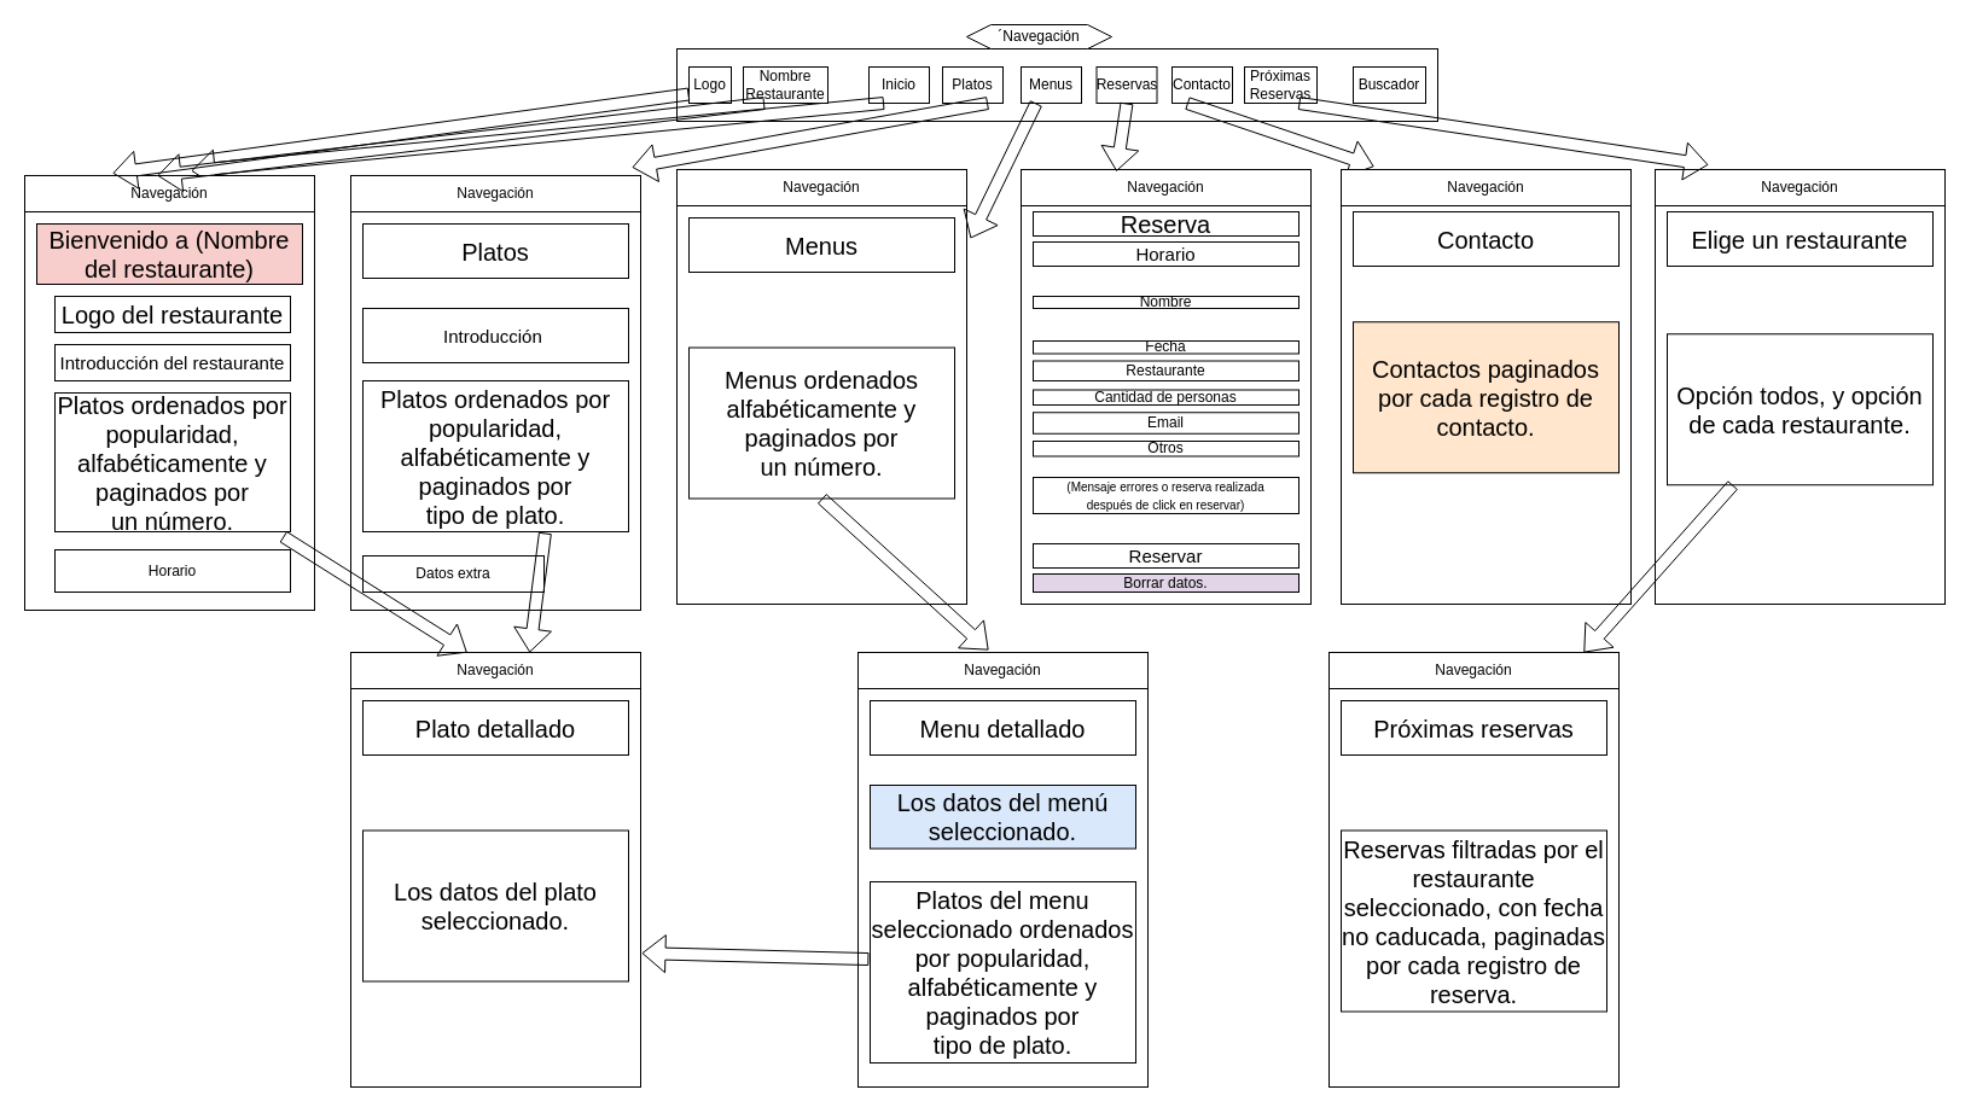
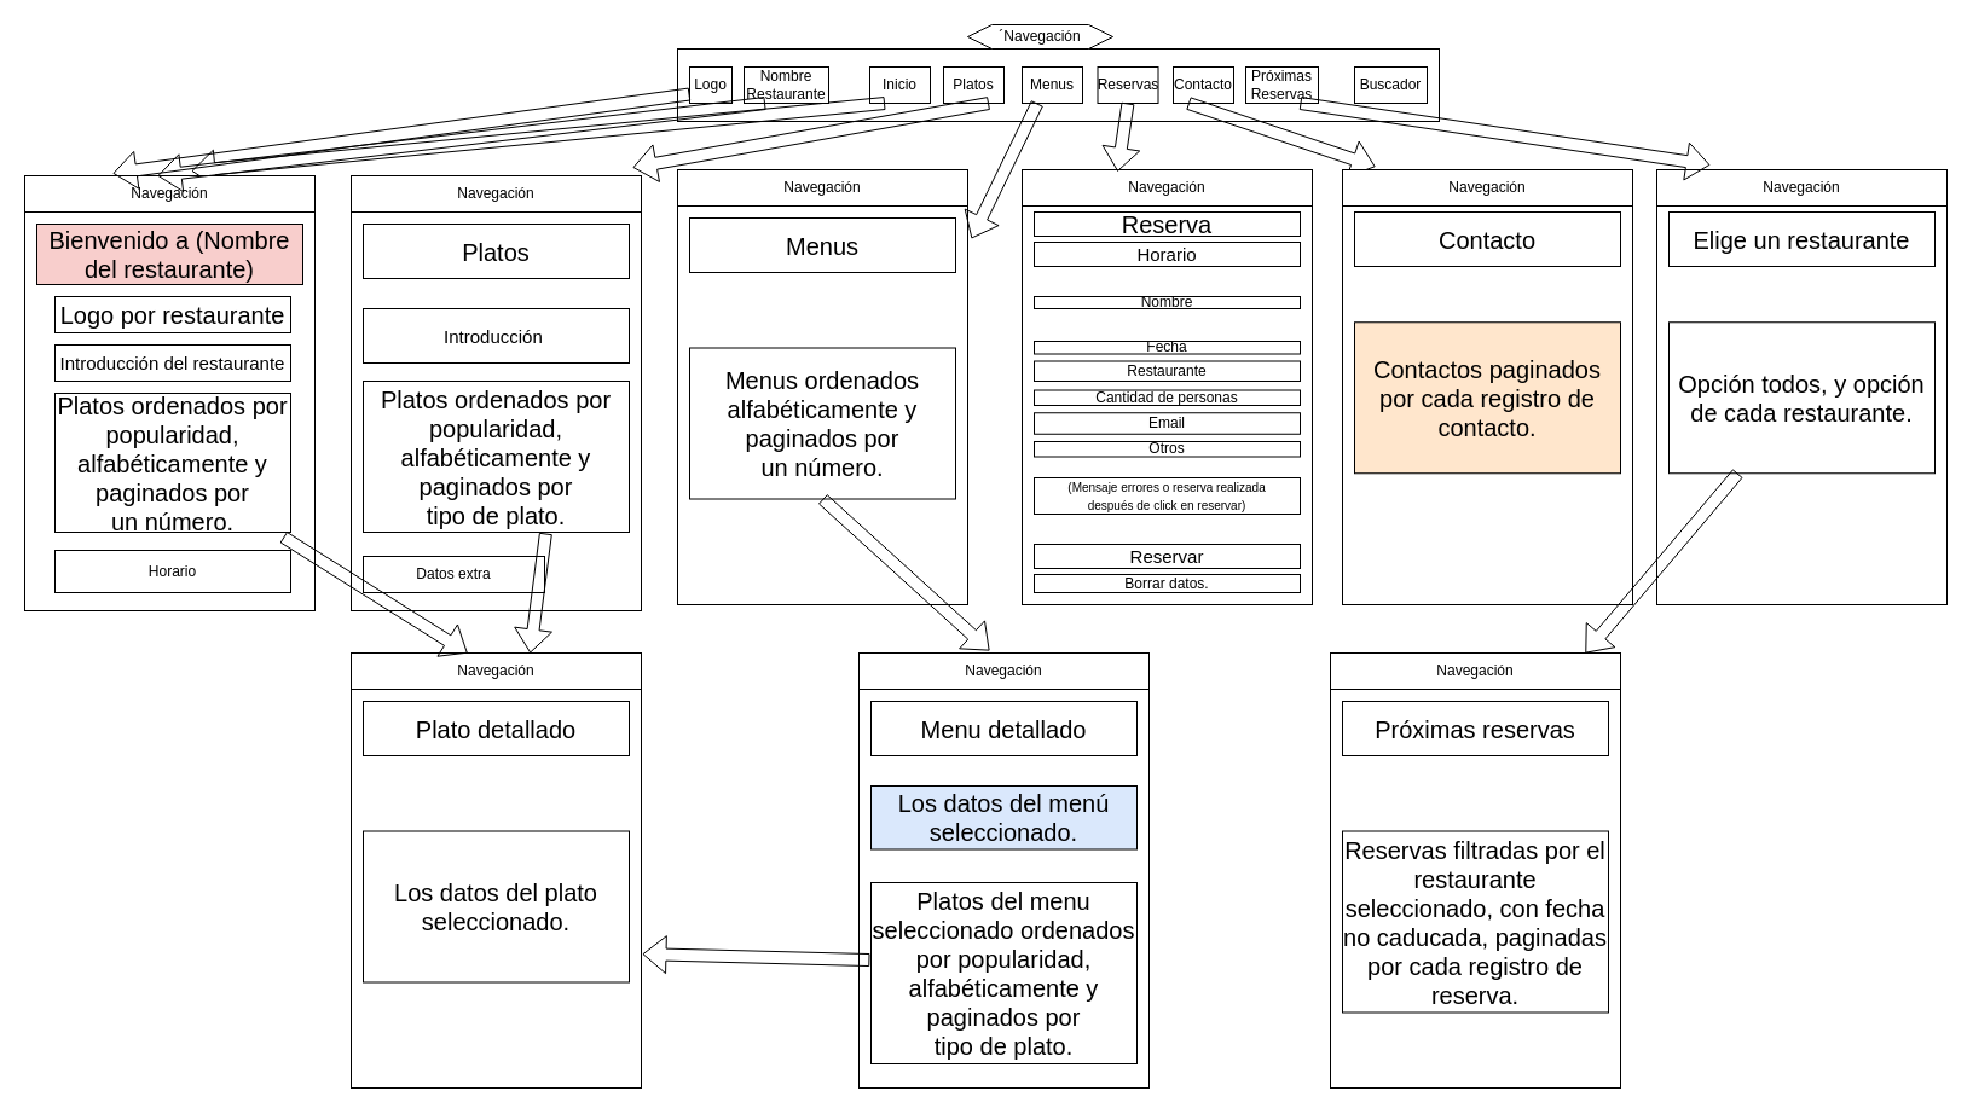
- <mxCell id="32" value="&lt;font style=&quot;font-size: 20px;&quot;&gt;Logo del restaurante&lt;/font&gt;" style="rounded=0;whiteSpace=wrap;html=1;" vertex="1" parent="1"><mxGeometry x="45" y="245" width="195" height="30" as="geometry" /></mxCell>
+ <mxCell id="32" value="&lt;font style=&quot;font-size: 20px;&quot;&gt;Logo por restaurante&lt;/font&gt;" style="rounded=0;whiteSpace=wrap;html=1;" vertex="1" parent="1"><mxGeometry x="45" y="245" width="195" height="30" as="geometry" /></mxCell>
- <mxCell id="58" value="&lt;span style=&quot;font-size: 20px;&quot;&gt;Opción todos, y opción de cada restaurante.&lt;/span&gt;" style="rounded=0;whiteSpace=wrap;html=1;" vertex="1" parent="1"><mxGeometry x="1380" y="276.25" width="220" height="125" as="geometry" /></mxCell>
+ <mxCell id="58" value="&lt;span style=&quot;font-size: 20px;&quot;&gt;Opción todos, y opción de cada restaurante.&lt;/span&gt;" style="rounded=0;whiteSpace=wrap;html=1;" vertex="1" parent="1"><mxGeometry x="1380" y="266.25" width="220" height="125" as="geometry" /></mxCell>
- <mxCell id="52" value="Borrar datos." style="rounded=0;whiteSpace=wrap;html=1;fillColor=#e1d5e7;" vertex="1" parent="1"><mxGeometry x="855" y="475" width="220" height="15" as="geometry" /></mxCell>
+ <mxCell id="52" value="Borrar datos." style="rounded=0;whiteSpace=wrap;html=1;" vertex="1" parent="1"><mxGeometry x="855" y="475" width="220" height="15" as="geometry" /></mxCell>
